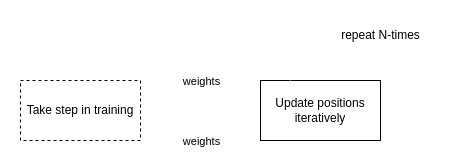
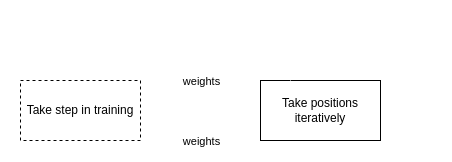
- <mxCell id="8" value="repeat N-times" style="text;html=1;align=center;verticalAlign=middle;resizable=0;points=[];autosize=1;strokeColor=none;fillColor=none;" parent="1" vertex="1"><mxGeometry x="330" y="20" width="100" height="30" as="geometry" /></mxCell>
- <mxCell id="6" value="Update positions iteratively" style="rounded=0;whiteSpace=wrap;html=1;" parent="1" vertex="1"><mxGeometry x="260" y="80" width="120" height="60" as="geometry" /></mxCell>
+ <mxCell id="6" value="Take positions iteratively" style="rounded=0;whiteSpace=wrap;html=1;" parent="1" vertex="1"><mxGeometry x="260" y="80" width="120" height="60" as="geometry" /></mxCell>
